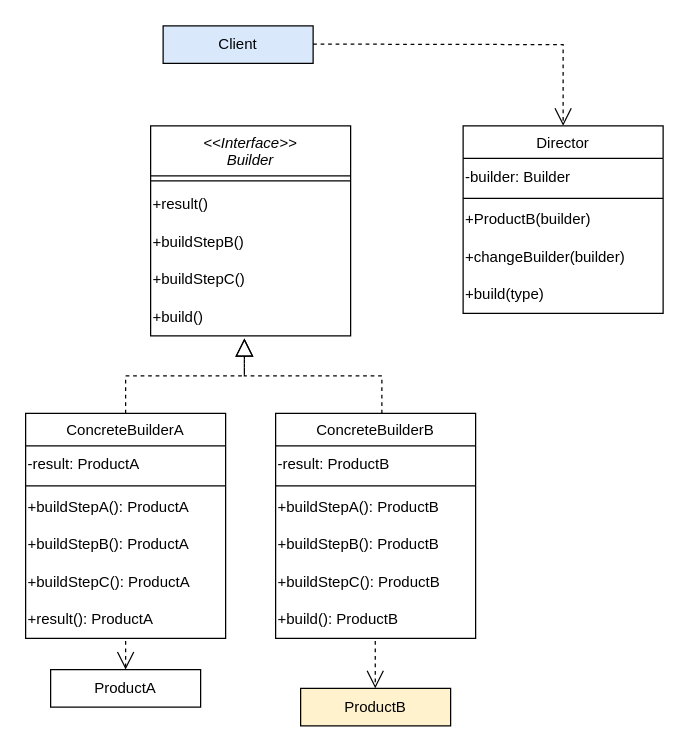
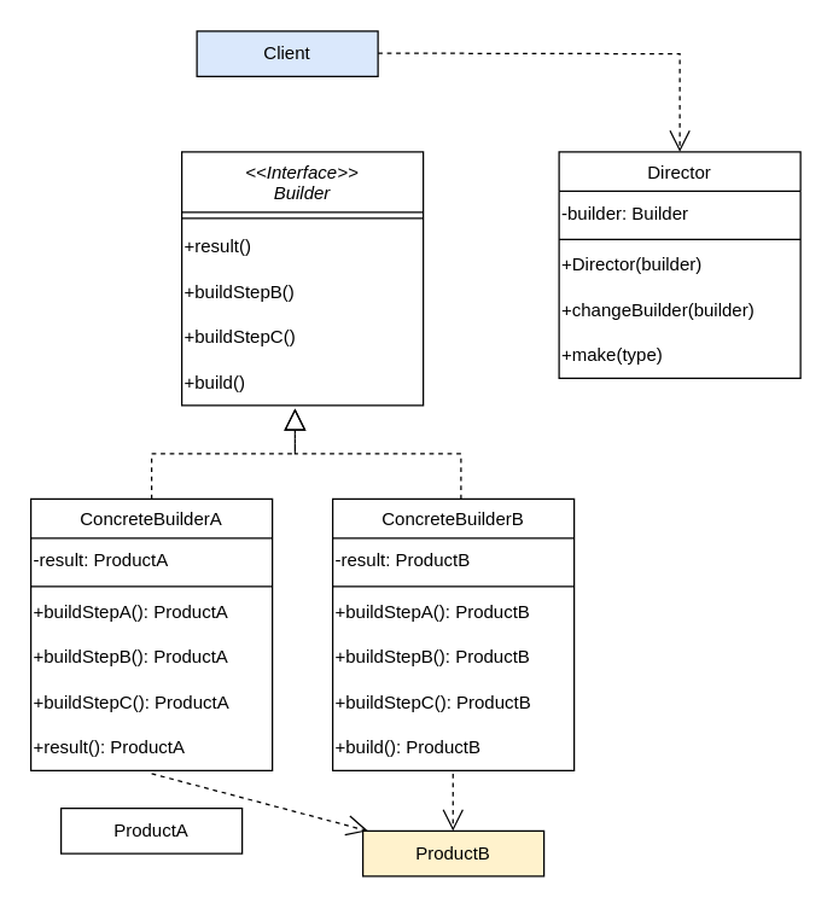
- <mxCell id="18" value="+ProductB(builder)" style="text;html=1;align=left;verticalAlign=middle;resizable=0;points=[];autosize=1;strokeColor=none;fillColor=none;" vertex="1" parent="15"><mxGeometry y="60" width="160" height="30" as="geometry" /></mxCell>
+ <mxCell id="18" value="+Director(builder)" style="text;html=1;align=left;verticalAlign=middle;resizable=0;points=[];autosize=1;strokeColor=none;fillColor=none;" vertex="1" parent="15"><mxGeometry y="60" width="160" height="30" as="geometry" /></mxCell>
- <mxCell id="20" value="+build(type)" style="text;html=1;align=left;verticalAlign=middle;resizable=0;points=[];autosize=1;strokeColor=none;fillColor=none;" vertex="1" parent="15"><mxGeometry y="120" width="160" height="30" as="geometry" /></mxCell>
+ <mxCell id="20" value="+make(type)" style="text;html=1;align=left;verticalAlign=middle;resizable=0;points=[];autosize=1;strokeColor=none;fillColor=none;" vertex="1" parent="15"><mxGeometry y="120" width="160" height="30" as="geometry" /></mxCell>
- <mxCell id="33" value="" style="endArrow=open;endSize=12;dashed=1;html=1;rounded=0;exitX=0.5;exitY=1.067;exitDx=0;exitDy=0;exitPerimeter=0;entryX=0.5;entryY=0;entryDx=0;entryDy=0;" edge="1" parent="1" source="14" target="30"><mxGeometry width="160" relative="1" as="geometry"><mxPoint x="90" y="530" as="sourcePoint" /><mxPoint x="250" y="530" as="targetPoint" /></mxGeometry></mxCell>
+ <mxCell id="33" value="" style="endArrow=open;endSize=12;dashed=1;html=1;rounded=0;exitX=0.5;exitY=1.067;exitDx=0;exitDy=0;exitPerimeter=0;" edge="1" parent="1" source="14" target="31"><mxGeometry width="160" relative="1" as="geometry"><mxPoint x="90" y="530" as="sourcePoint" /><mxPoint x="250" y="530" as="targetPoint" /></mxGeometry></mxCell>
